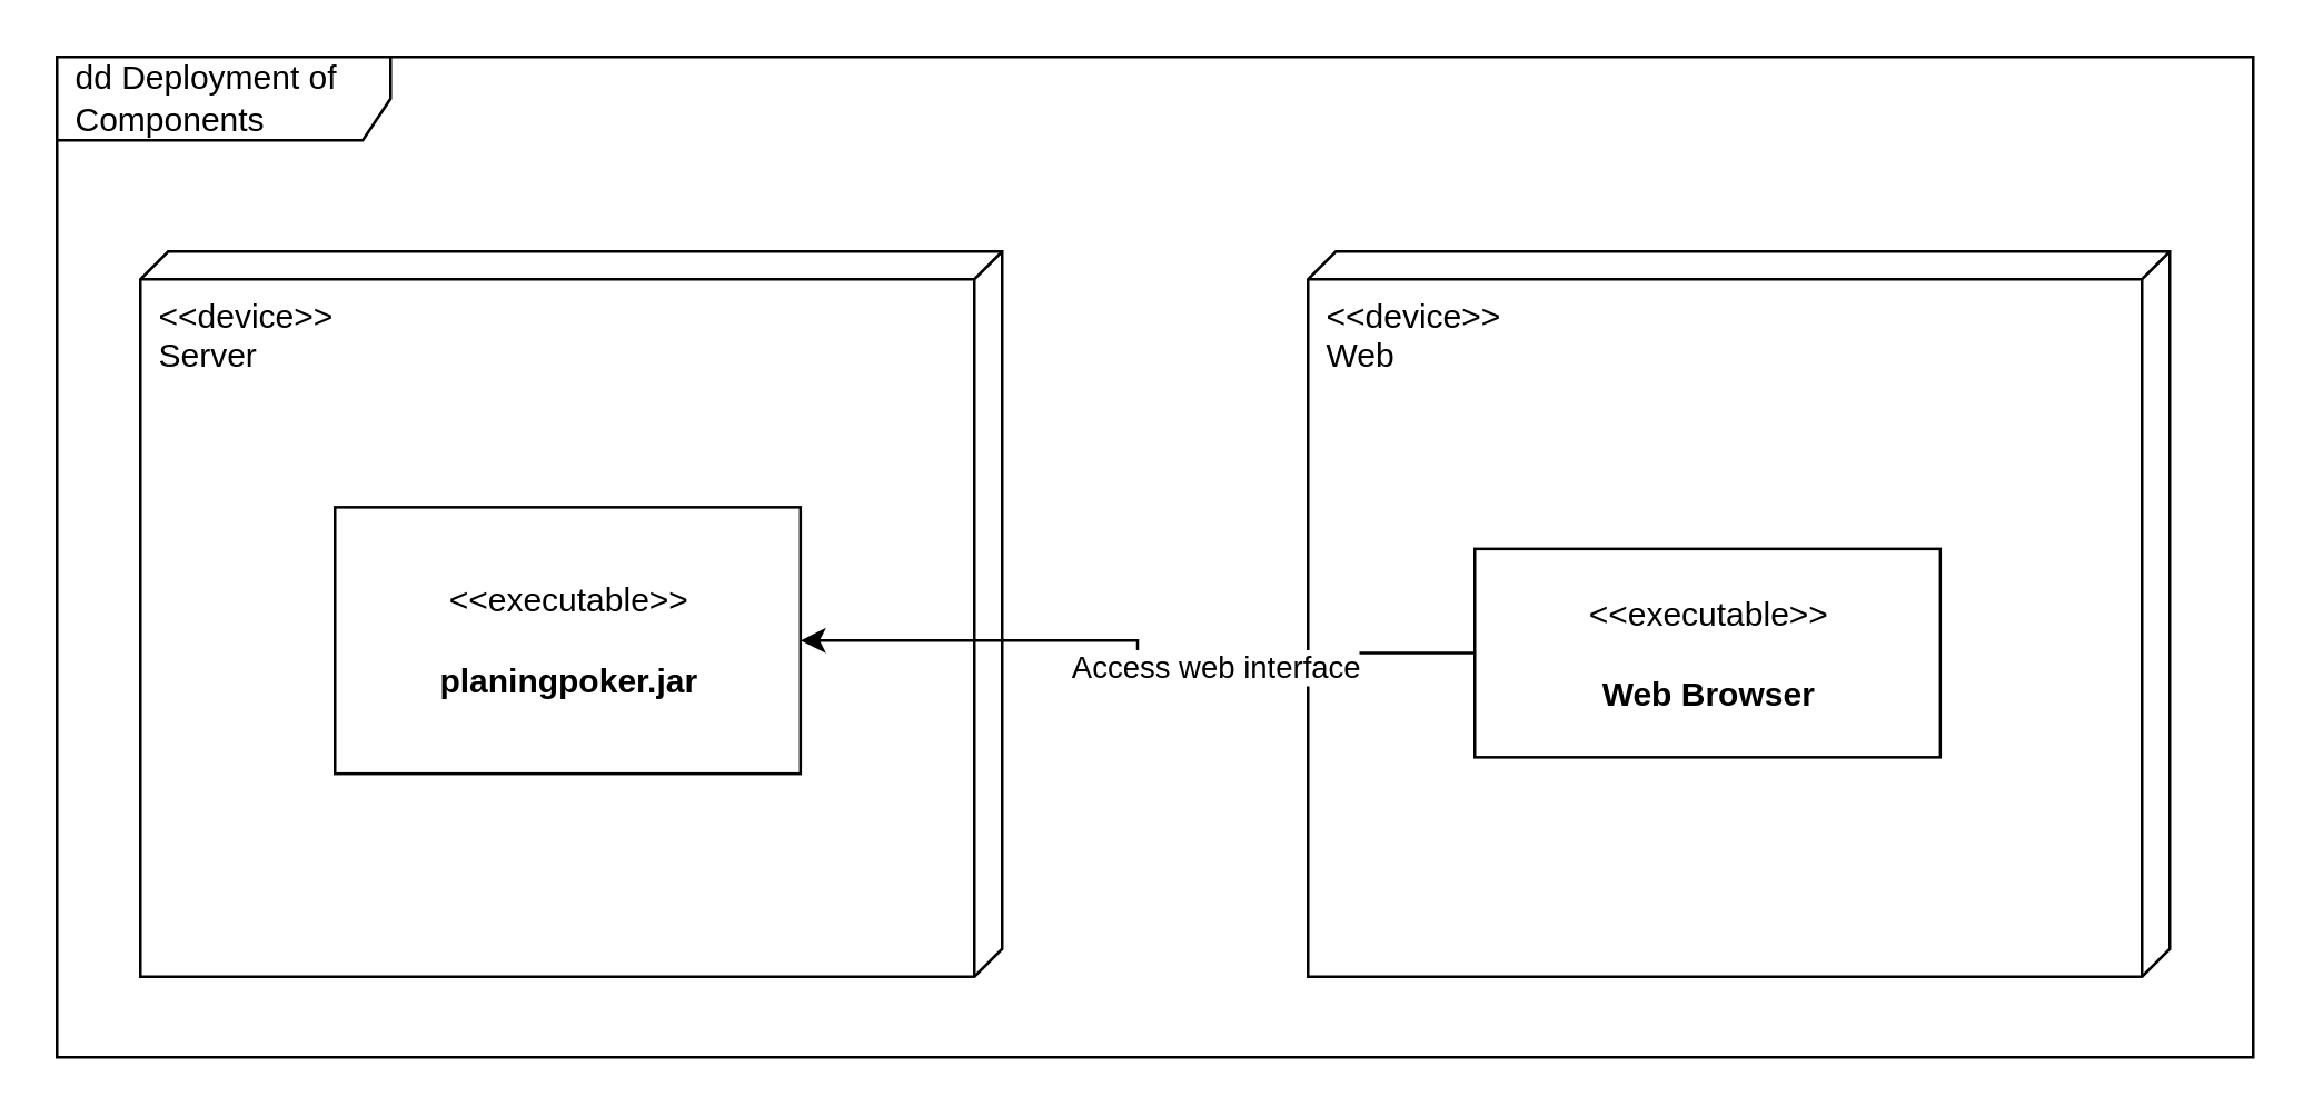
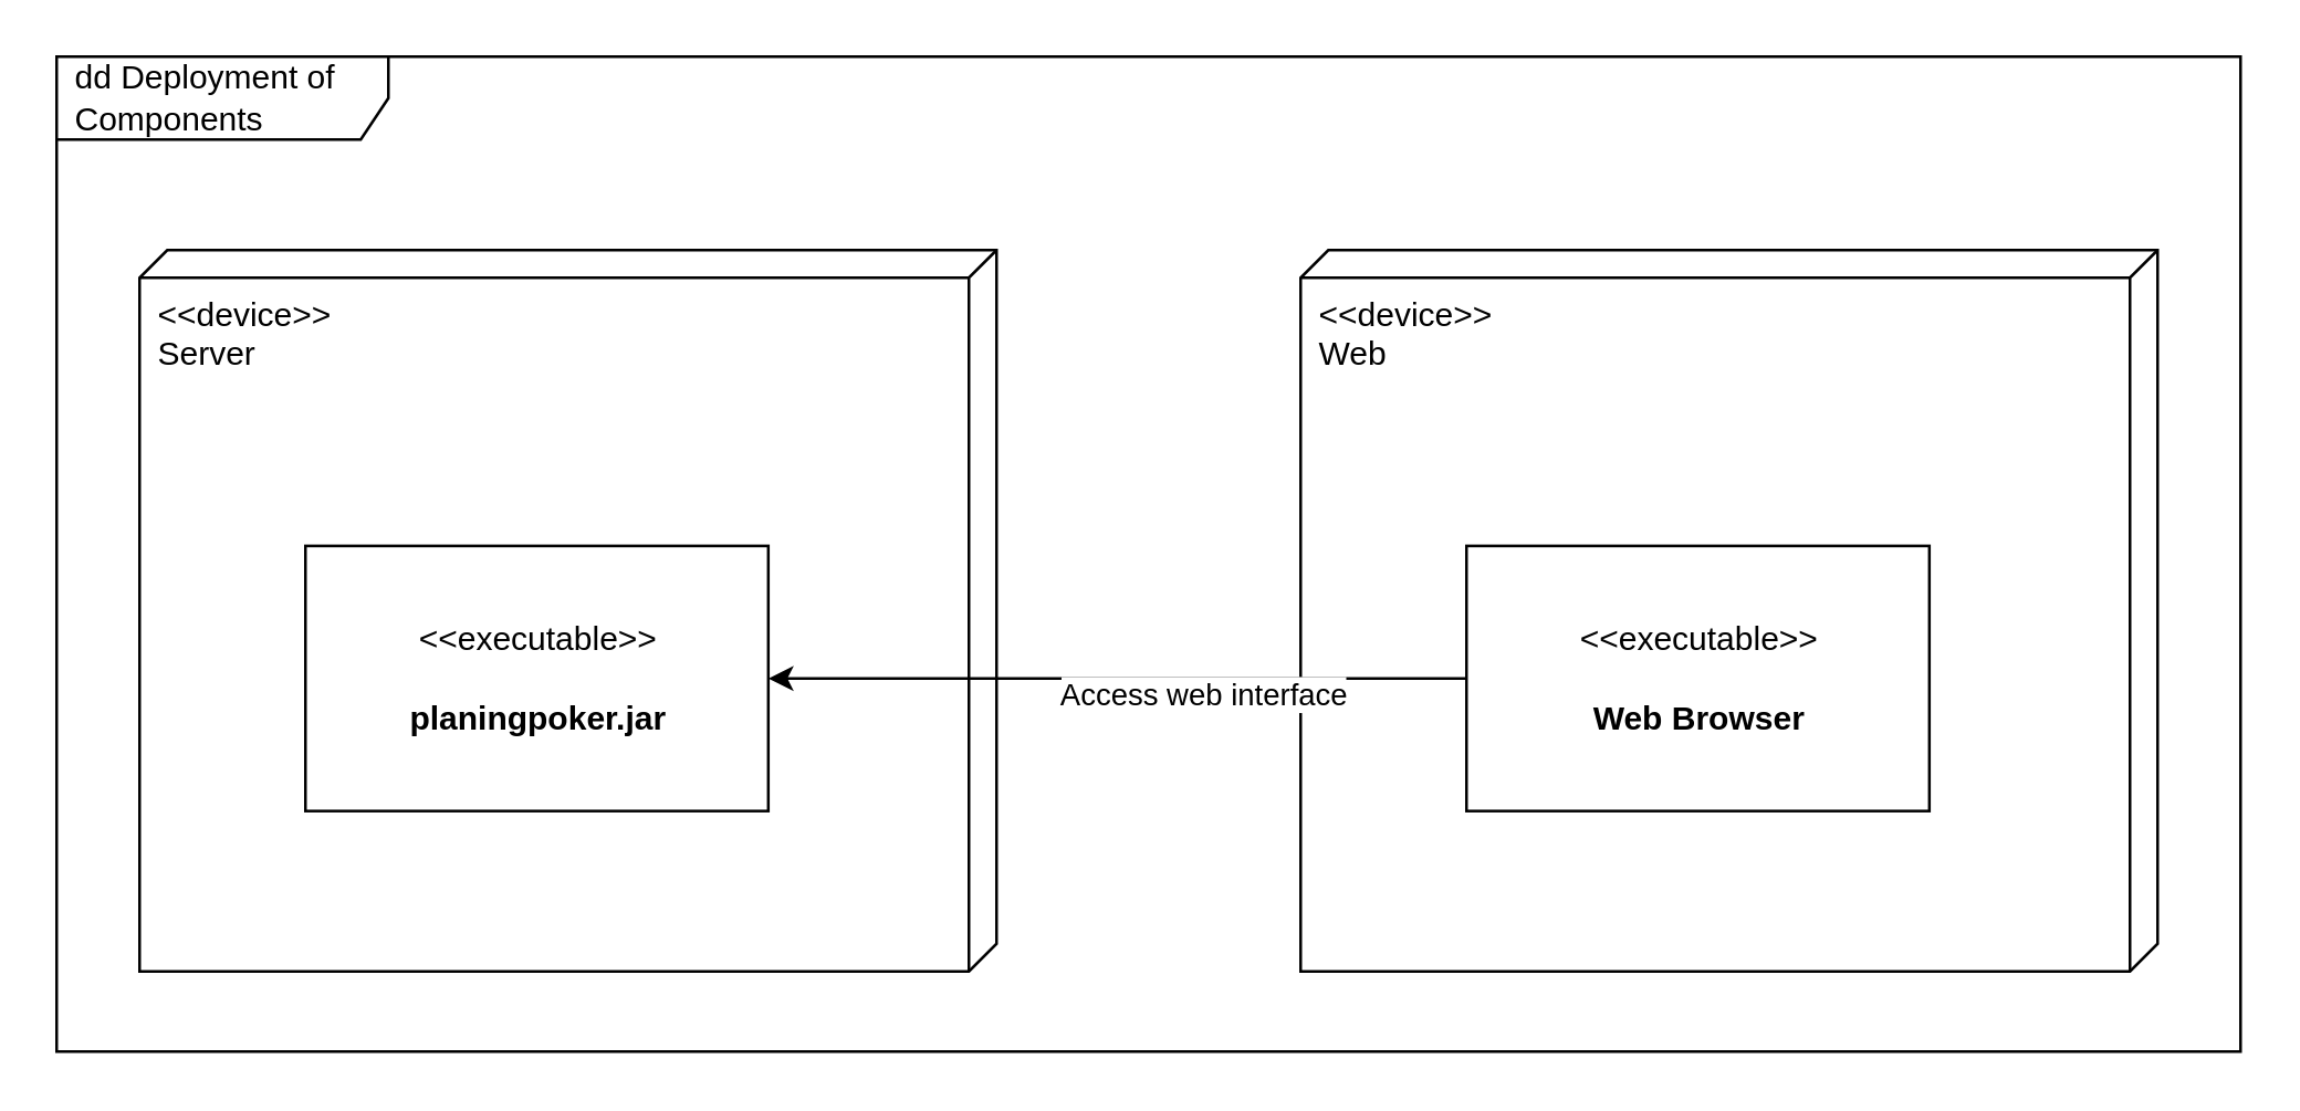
- <mxCell id="4" value="&amp;lt;&amp;lt;executable&amp;gt;&amp;gt;&lt;br&gt;&lt;br&gt;&lt;b&gt;planingpoker.jar&lt;/b&gt;" style="text;html=1;align=center;verticalAlign=middle;dashed=0;fillColor=#ffffff;strokeColor=#000000;" vertex="1" parent="3"><mxGeometry x="70" y="92.04" width="167.43" height="95.93" as="geometry" /></mxCell>
+ <mxCell id="4" value="&amp;lt;&amp;lt;executable&amp;gt;&amp;gt;&lt;br&gt;&lt;br&gt;&lt;b&gt;planingpoker.jar&lt;/b&gt;" style="text;html=1;align=center;verticalAlign=middle;dashed=0;fillColor=#ffffff;strokeColor=#000000;" vertex="1" parent="3"><mxGeometry x="60" y="107.04" width="167.43" height="95.93" as="geometry" /></mxCell>
- <mxCell id="6" value="&amp;lt;&amp;lt;executable&amp;gt;&amp;gt;&lt;br&gt;&lt;br&gt;&lt;b&gt;Web Browser&lt;/b&gt;" style="text;html=1;align=center;verticalAlign=middle;dashed=0;fillColor=#ffffff;strokeColor=#000000;" vertex="1" parent="5"><mxGeometry x="60" y="107.04" width="167.43" height="75" as="geometry" /></mxCell>
+ <mxCell id="6" value="&amp;lt;&amp;lt;executable&amp;gt;&amp;gt;&lt;br&gt;&lt;br&gt;&lt;b&gt;Web Browser&lt;/b&gt;" style="text;html=1;align=center;verticalAlign=middle;dashed=0;fillColor=#ffffff;strokeColor=#000000;" vertex="1" parent="5"><mxGeometry x="60" y="107.04" width="167.43" height="95.93" as="geometry" /></mxCell>
